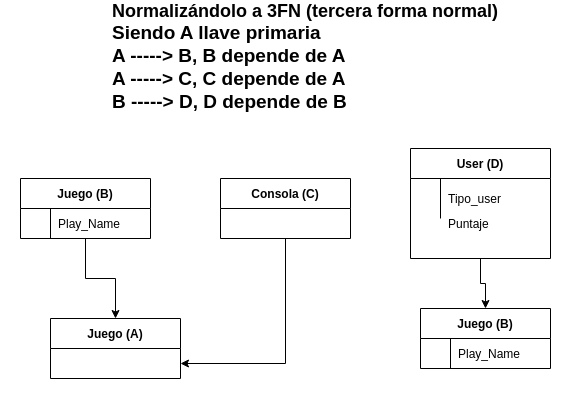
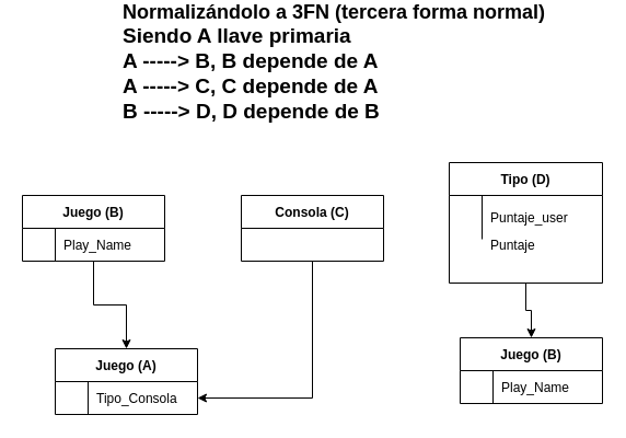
- <mxCell id="13" value="User (D)" style="shape=table;startSize=30;container=1;collapsible=1;childLayout=tableLayout;fixedRows=1;rowLines=0;fontStyle=1;align=center;resizeLast=1;" parent="1" vertex="1"><mxGeometry x="410" y="130" width="140" height="110" as="geometry" /></mxCell>
+ <mxCell id="13" value="Tipo (D)" style="shape=table;startSize=30;container=1;collapsible=1;childLayout=tableLayout;fixedRows=1;rowLines=0;fontStyle=1;align=center;resizeLast=1;" parent="1" vertex="1"><mxGeometry x="410" y="130" width="140" height="110" as="geometry" /></mxCell>
- <mxCell id="16" value="Tipo_user" style="shape=partialRectangle;overflow=hidden;connectable=0;fillColor=none;top=0;left=0;bottom=0;right=0;align=left;spacingLeft=6;" parent="14" vertex="1"><mxGeometry x="30" width="110" height="40" as="geometry"><mxRectangle width="110" height="40" as="alternateBounds" /></mxGeometry></mxCell>
+ <mxCell id="16" value="Puntaje_user" style="shape=partialRectangle;overflow=hidden;connectable=0;fillColor=none;top=0;left=0;bottom=0;right=0;align=left;spacingLeft=6;" parent="14" vertex="1"><mxGeometry x="30" width="110" height="40" as="geometry"><mxRectangle width="110" height="40" as="alternateBounds" /></mxGeometry></mxCell>
+ <mxCell id="21" value="Tipo_Consola" style="shape=partialRectangle;overflow=hidden;connectable=0;fillColor=none;top=0;left=0;bottom=0;right=0;align=left;spacingLeft=6;" parent="19" vertex="1"><mxGeometry x="30" width="100" height="30" as="geometry" /></mxCell>
